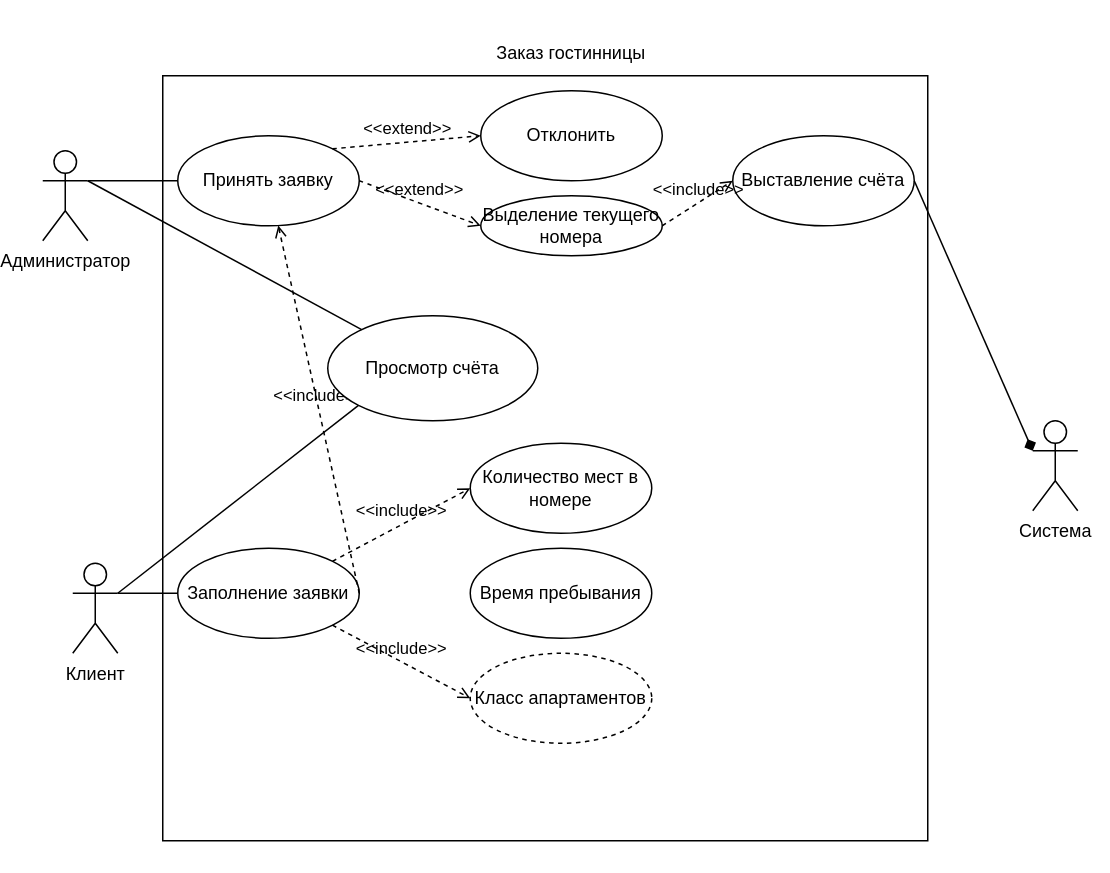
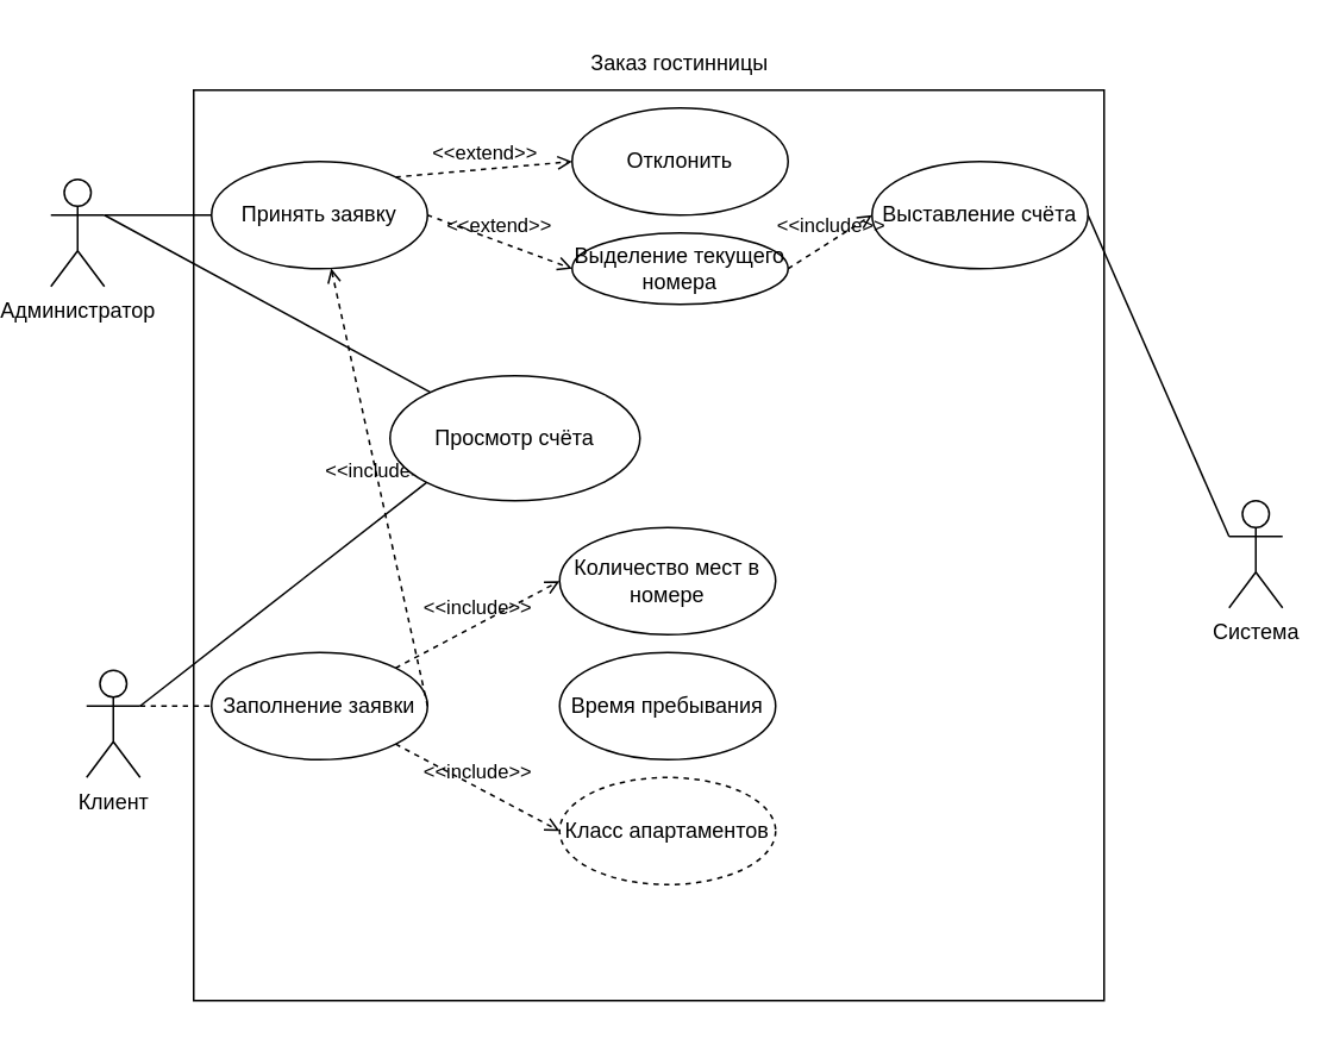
- <mxCell id="23" value="" style="endArrow=diamond;html=1;strokeWidth=1;curved=1;exitX=1;exitY=0.5;exitDx=0;exitDy=0;entryX=0;entryY=0.333;entryDx=0;entryDy=0;entryPerimeter=0;" edge="1" parent="1" source="21" target="6"><mxGeometry width="50" height="50" relative="1" as="geometry"><mxPoint x="561" y="260" as="sourcePoint" /><mxPoint x="621" y="260" as="targetPoint" /></mxGeometry></mxCell>
+ <mxCell id="23" value="" style="endArrow=none;html=1;strokeWidth=1;curved=1;exitX=1;exitY=0.5;exitDx=0;exitDy=0;entryX=0;entryY=0.333;entryDx=0;entryDy=0;entryPerimeter=0;" edge="1" parent="1" source="21" target="6"><mxGeometry width="50" height="50" relative="1" as="geometry"><mxPoint x="561" y="260" as="sourcePoint" /><mxPoint x="621" y="260" as="targetPoint" /></mxGeometry></mxCell>
- <mxCell id="8" value="" style="endArrow=none;html=1;strokeWidth=1;curved=1;exitX=1;exitY=0.333;exitDx=0;exitDy=0;exitPerimeter=0;entryX=0;entryY=0.5;entryDx=0;entryDy=0;" edge="1" parent="1" source="5" target="7"><mxGeometry width="50" height="50" relative="1" as="geometry"><mxPoint x="0" y="335" as="sourcePoint" /><mxPoint x="50" y="285" as="targetPoint" /></mxGeometry></mxCell>
+ <mxCell id="8" value="" style="endArrow=none;html=1;strokeWidth=1;curved=1;exitX=1;exitY=0.333;exitDx=0;exitDy=0;exitPerimeter=0;entryX=0;entryY=0.5;entryDx=0;entryDy=0;dashed=1;" edge="1" parent="1" source="5" target="7"><mxGeometry width="50" height="50" relative="1" as="geometry"><mxPoint x="0" y="335" as="sourcePoint" /><mxPoint x="50" y="285" as="targetPoint" /></mxGeometry></mxCell>
